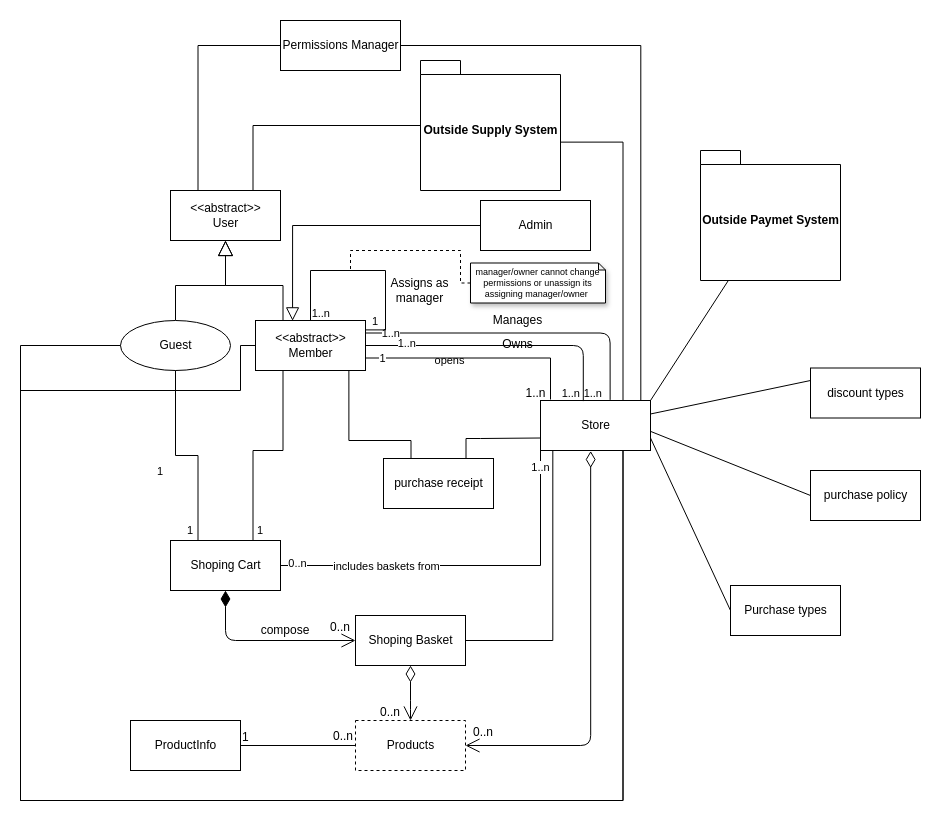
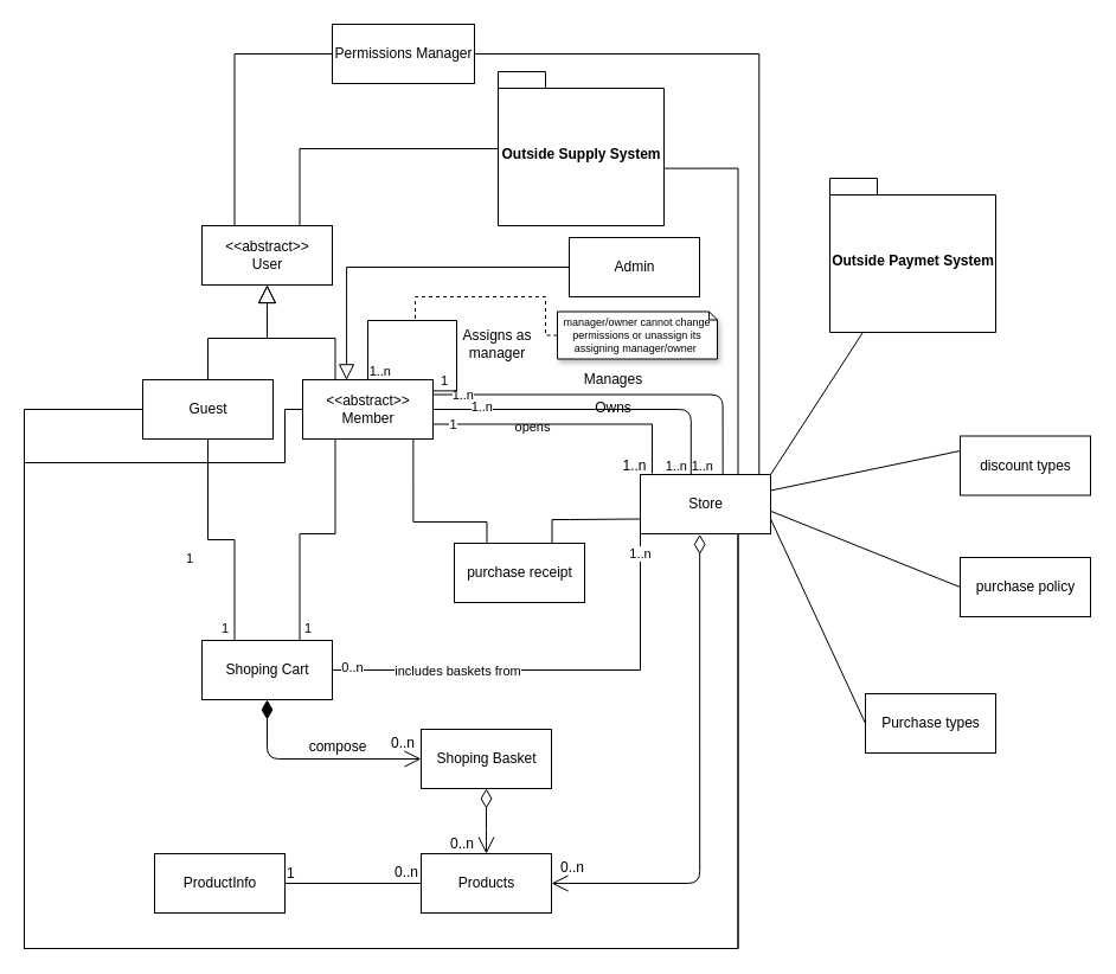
- <mxCell id="3" value="Guest" style="ellipse;html=1;" parent="1" vertex="1"><mxGeometry x="120" y="320" width="110" height="50" as="geometry" /></mxCell>
+ <mxCell id="3" value="Guest" style="html=1;" parent="1" vertex="1"><mxGeometry x="120" y="320" width="110" height="50" as="geometry" /></mxCell>
- <mxCell id="33" style="edgeStyle=orthogonalEdgeStyle;rounded=0;orthogonalLoop=1;jettySize=auto;html=1;entryX=0.112;entryY=1;entryDx=0;entryDy=0;entryPerimeter=0;startArrow=none;startFill=0;startSize=16;endArrow=none;endFill=0;endSize=16;" parent="1" source="34" target="5" edge="1"><mxGeometry relative="1" as="geometry" /></mxCell>
- <mxCell id="35" value="Products" style="html=1;dashed=1;" parent="1" vertex="1"><mxGeometry x="355" y="720" width="110" height="50" as="geometry" /></mxCell>
+ <mxCell id="35" value="Products" style="html=1;" parent="1" vertex="1"><mxGeometry x="355" y="720" width="110" height="50" as="geometry" /></mxCell>
